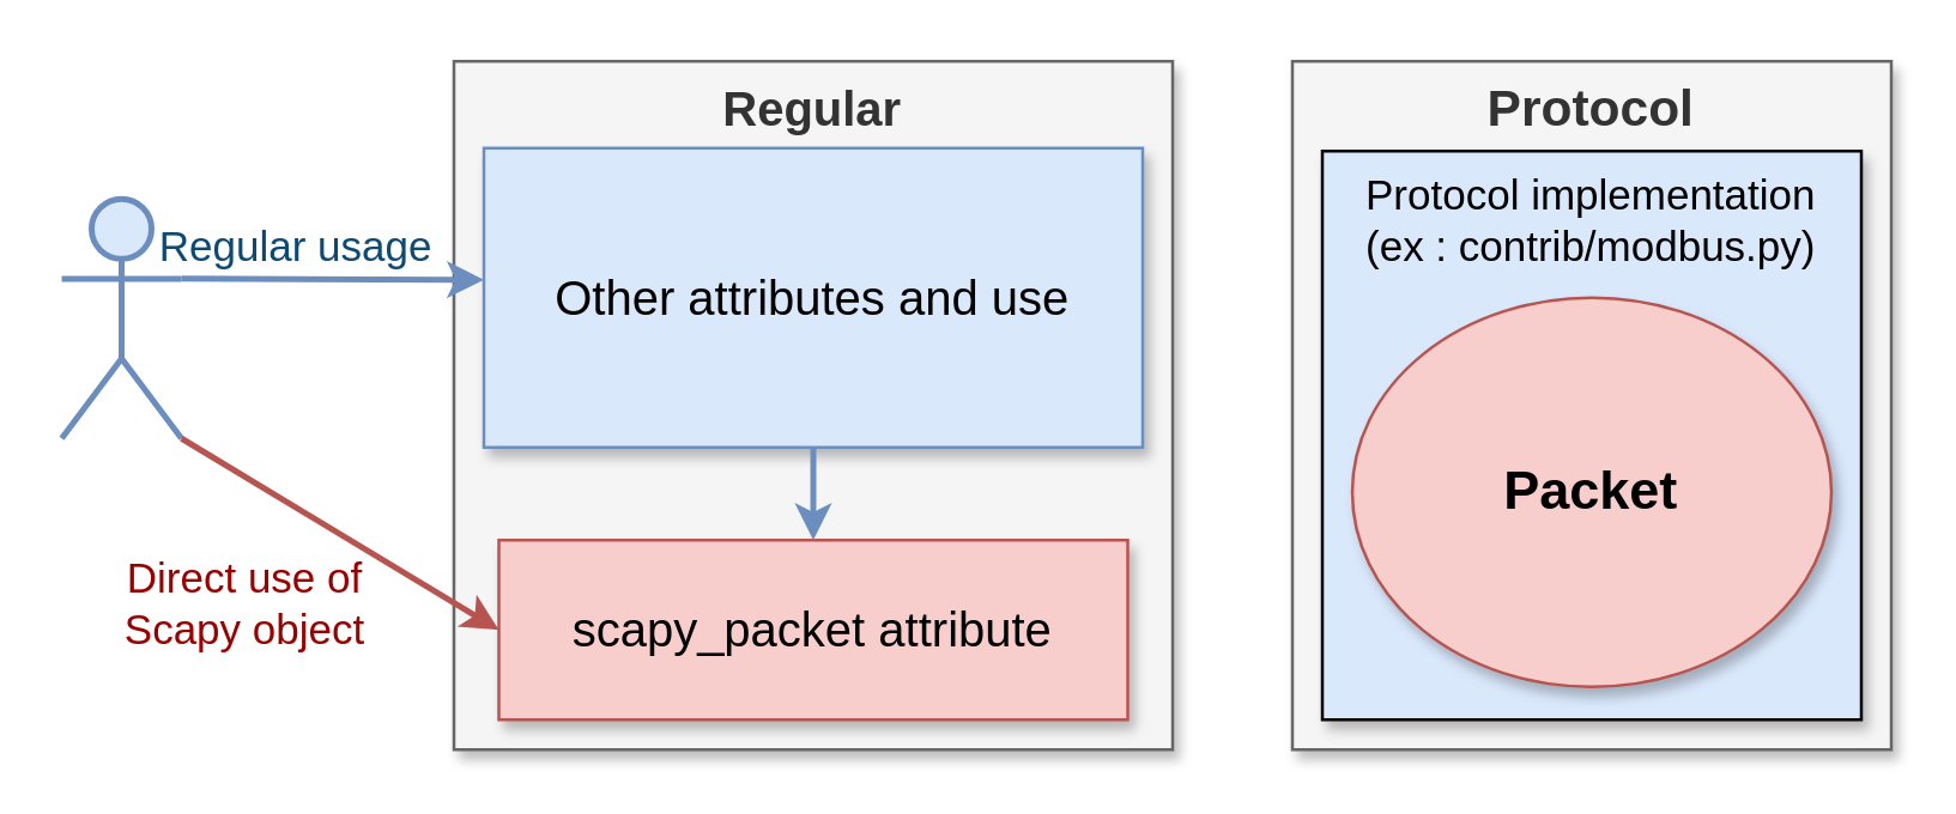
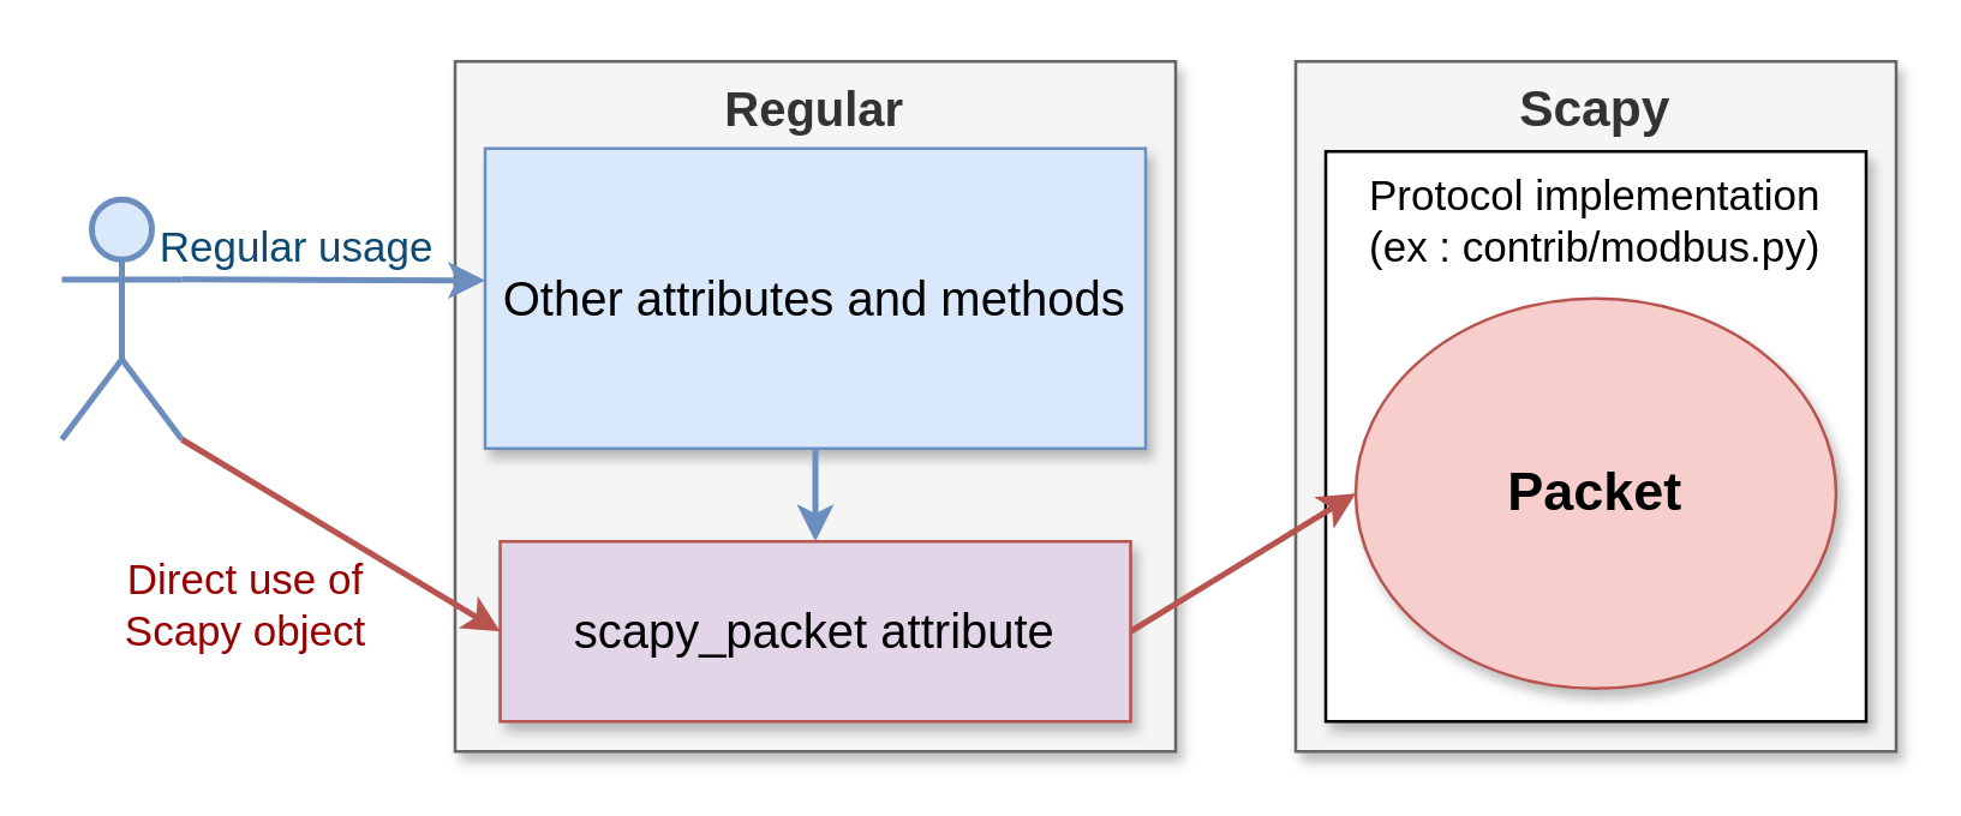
- <mxCell id="9" value="Protocol" style="rounded=0;whiteSpace=wrap;html=1;shadow=1;glass=0;sketch=0;fontSize=17;align=center;fillColor=#f5f5f5;strokeColor=#666666;fontColor=#333333;fontStyle=1;verticalAlign=top;" vertex="1" parent="1"><mxGeometry x="431" y="20" width="200" height="230" as="geometry" /></mxCell>
+ <mxCell id="9" value="Scapy" style="rounded=0;whiteSpace=wrap;html=1;shadow=1;glass=0;sketch=0;fontSize=17;align=center;fillColor=#f5f5f5;strokeColor=#666666;fontColor=#333333;fontStyle=1;verticalAlign=top;" vertex="1" parent="1"><mxGeometry x="431" y="20" width="200" height="230" as="geometry" /></mxCell>
- <mxCell id="10" value="&lt;div style=&quot;font-size: 14px&quot;&gt;Protocol implementation&lt;/div&gt;&lt;div style=&quot;font-size: 14px&quot;&gt;(ex : contrib/modbus.py)&lt;br&gt;&lt;/div&gt;" style="rounded=0;whiteSpace=wrap;html=1;shadow=1;glass=0;sketch=0;fontSize=14;align=center;verticalAlign=top;fillColor=#dae8fc;" vertex="1" parent="1"><mxGeometry x="441" y="50" width="180" height="190" as="geometry" /></mxCell>
+ <mxCell id="10" value="&lt;div style=&quot;font-size: 14px&quot;&gt;Protocol implementation&lt;/div&gt;&lt;div style=&quot;font-size: 14px&quot;&gt;(ex : contrib/modbus.py)&lt;br&gt;&lt;/div&gt;" style="rounded=0;whiteSpace=wrap;html=1;shadow=1;glass=0;sketch=0;fontSize=14;align=center;verticalAlign=top;" vertex="1" parent="1"><mxGeometry x="441" y="50" width="180" height="190" as="geometry" /></mxCell>
- <mxCell id="5" value="Other attributes and use" style="rounded=0;whiteSpace=wrap;html=1;shadow=1;glass=0;sketch=0;fontSize=16;align=center;fillColor=#dae8fc;strokeColor=#6c8ebf;" vertex="1" parent="1"><mxGeometry x="161" y="49" width="220" height="100" as="geometry" /></mxCell>
+ <mxCell id="5" value="Other attributes and methods" style="rounded=0;whiteSpace=wrap;html=1;shadow=1;glass=0;sketch=0;fontSize=16;align=center;fillColor=#dae8fc;strokeColor=#6c8ebf;" vertex="1" parent="1"><mxGeometry x="161" y="49" width="220" height="100" as="geometry" /></mxCell>
+ <mxCell id="14" value="" style="endArrow=classic;html=1;fontSize=14;fontColor=#990000;strokeWidth=2;fillColor=#f8cecc;strokeColor=#b85450;exitX=1;exitY=0.5;exitDx=0;exitDy=0;entryX=0;entryY=0.5;entryDx=0;entryDy=0;" edge="1" parent="1" source="4" target="11"><mxGeometry width="50" height="50" relative="1" as="geometry"><mxPoint x="381" y="212" as="sourcePoint" /><mxPoint x="453" y="212" as="targetPoint" /></mxGeometry></mxCell>
- <mxCell id="4" value="scapy_packet attribute" style="rounded=0;whiteSpace=wrap;html=1;shadow=1;glass=0;sketch=0;fontSize=16;align=center;fillColor=#f8cecc;strokeColor=#b85450;" vertex="1" parent="1"><mxGeometry x="166" y="180" width="210" height="60" as="geometry" /></mxCell>
+ <mxCell id="4" value="scapy_packet attribute" style="rounded=0;whiteSpace=wrap;html=1;shadow=1;glass=0;sketch=0;fontSize=16;align=center;fillColor=#e1d5e7;strokeColor=#b85450;" vertex="1" parent="1"><mxGeometry x="166" y="180" width="210" height="60" as="geometry" /></mxCell>
